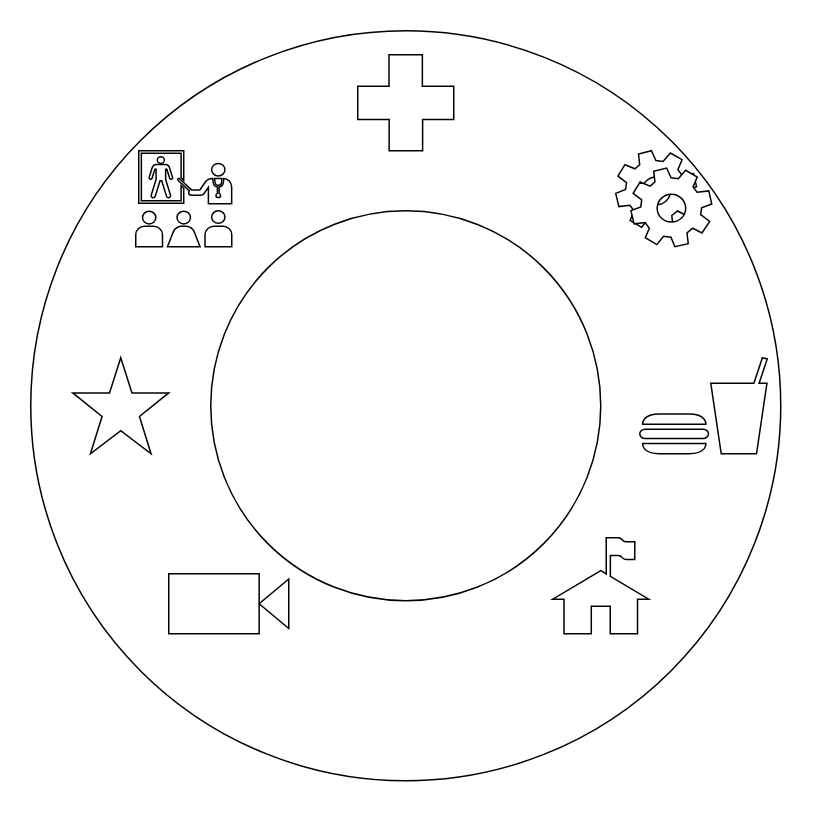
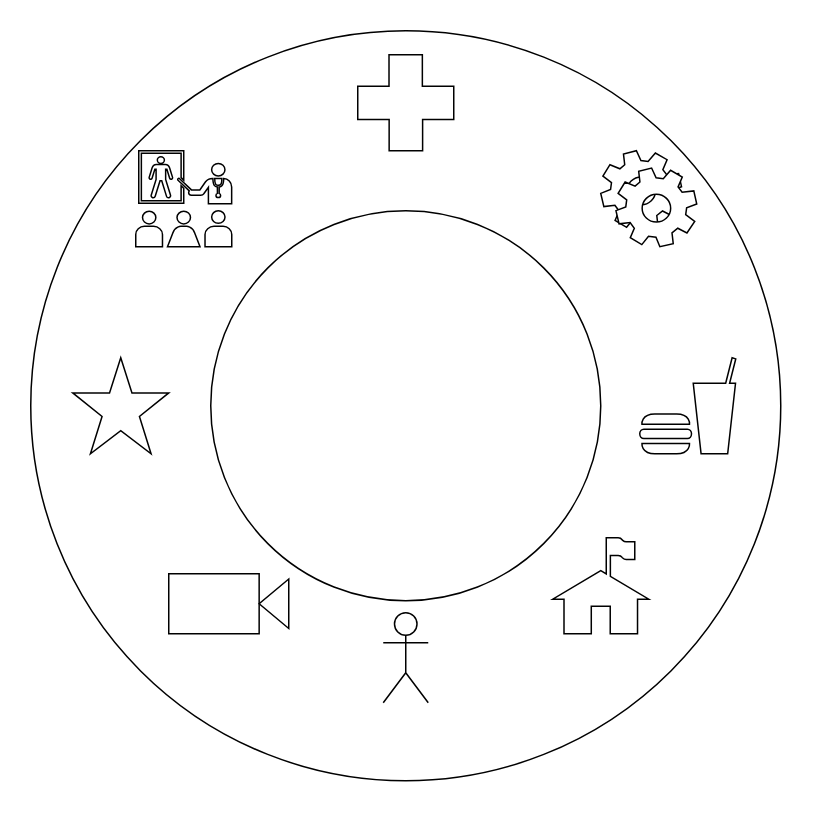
- <mxCell id="8" value="&lt;font face=&quot;Verdana&quot; style=&quot;font-size: 14px&quot;&gt;&lt;b&gt;Engineering&lt;/b&gt;&lt;/font&gt;" style="shape=mxgraph.bpmn.service_task;html=1;outlineConnect=0;fillColor=#FFFFFF;fontColor=#FFFFFF;labelPosition=center;verticalLabelPosition=bottom;align=center;verticalAlign=top;strokeColor=#000000;" parent="1" vertex="1"><mxGeometry x="410" y="100" width="64" height="64" as="geometry" /></mxCell>
+ <mxCell id="8" value="&lt;font face=&quot;Verdana&quot; style=&quot;font-size: 14px&quot;&gt;&lt;b&gt;Engineering&lt;/b&gt;&lt;/font&gt;" style="shape=mxgraph.bpmn.service_task;html=1;outlineConnect=0;fillColor=#FFFFFF;fontColor=#FFFFFF;labelPosition=center;verticalLabelPosition=bottom;align=center;verticalAlign=top;strokeColor=#000000;" parent="1" vertex="1"><mxGeometry x="400" y="100" width="64" height="64" as="geometry" /></mxCell>
- <mxCell id="5" value="&lt;font face=&quot;Verdana&quot; style=&quot;font-size: 14px&quot;&gt;&lt;b&gt;Food Sector&lt;/b&gt;&lt;/font&gt;" style="shape=mxgraph.signs.food.fast_food;html=1;pointerEvents=1;fillColor=#FFFFFF;strokeColor=#000000;verticalLabelPosition=bottom;verticalAlign=top;align=center;fontColor=#FFFFFF;" parent="1" vertex="1"><mxGeometry x="426" y="238" width="85" height="64" as="geometry" /></mxCell>
+ <mxCell id="5" value="&lt;font face=&quot;Verdana&quot; style=&quot;font-size: 14px&quot;&gt;&lt;b&gt;Food Sector&lt;/b&gt;&lt;/font&gt;" style="shape=mxgraph.signs.food.fast_food;html=1;pointerEvents=1;fillColor=#FFFFFF;strokeColor=#000000;verticalLabelPosition=bottom;verticalAlign=top;align=center;fontColor=#FFFFFF;" parent="1" vertex="1"><mxGeometry x="426" y="238" width="64" height="64" as="geometry" /></mxCell>
+ <mxCell id="11" value="&lt;font face=&quot;Verdana&quot; style=&quot;font-size: 14px&quot; color=&quot;#ffffff&quot;&gt;&lt;b&gt;Social Science &lt;br&gt;and Psychology&lt;/b&gt;&lt;/font&gt;" style="shape=umlActor;verticalLabelPosition=bottom;labelBackgroundColor=none;verticalAlign=top;html=1;outlineConnect=0;" vertex="1" parent="1"><mxGeometry x="255" y="408" width="30" height="60" as="geometry" /></mxCell>
